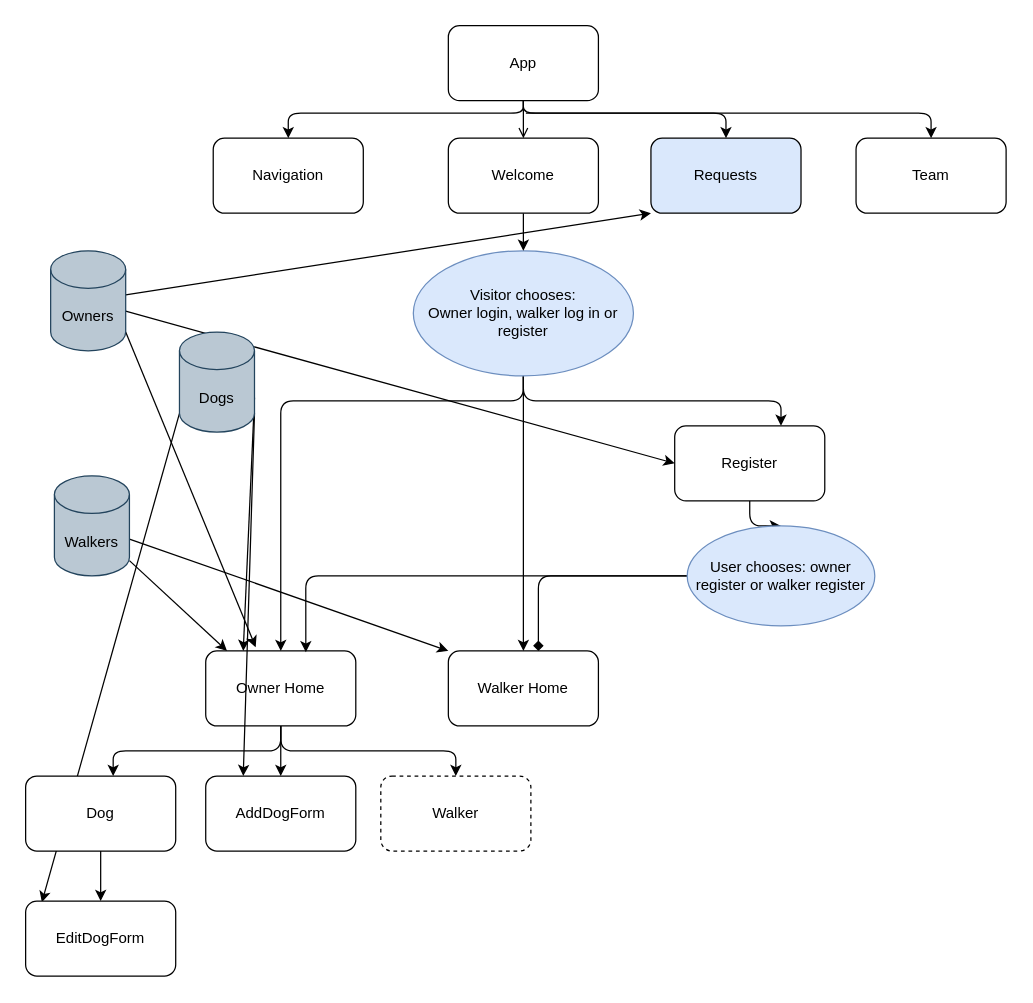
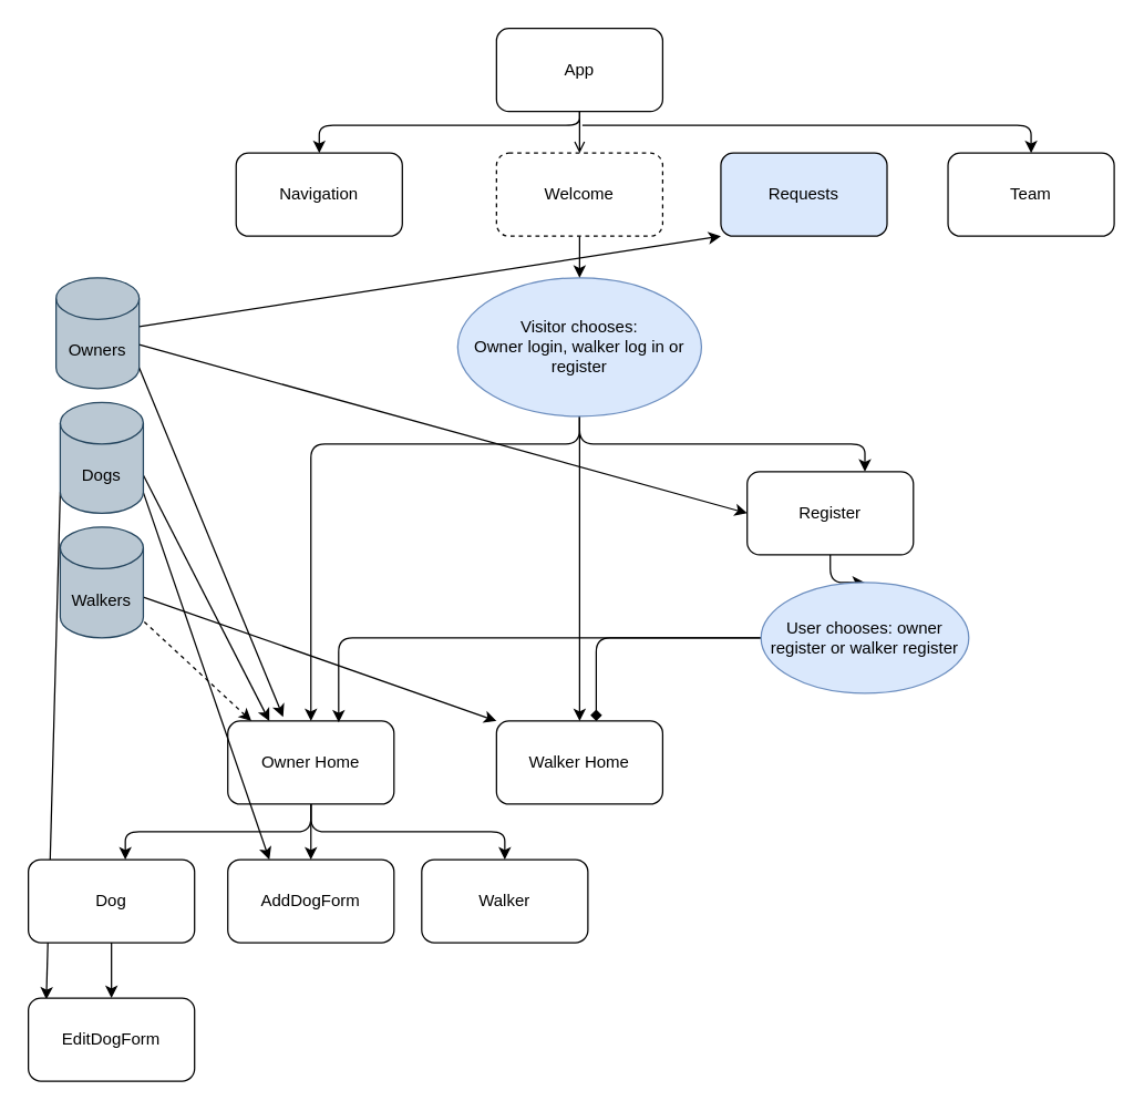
- <mxCell id="42" style="edgeStyle=orthogonalEdgeStyle;rounded=1;orthogonalLoop=1;jettySize=auto;html=1;entryX=0.5;entryY=1;entryDx=0;entryDy=0;startArrow=classic;startFill=1;endArrow=none;endFill=0;strokeColor=default;" edge="1" parent="1" source="43" target="4"><mxGeometry relative="1" as="geometry"><Array as="points"><mxPoint x="580" y="90" /><mxPoint x="418" y="90" /></Array></mxGeometry></mxCell>
- <mxCell id="18" value="Welcome" style="rounded=1;whiteSpace=wrap;html=1;" vertex="1" parent="1"><mxGeometry x="358" y="110" width="120" height="60" as="geometry" /></mxCell>
+ <mxCell id="18" value="Welcome" style="rounded=1;whiteSpace=wrap;html=1;dashed=1;" vertex="1" parent="1"><mxGeometry x="358" y="110" width="120" height="60" as="geometry" /></mxCell>
- <mxCell id="33" value="Dogs" style="shape=cylinder3;whiteSpace=wrap;html=1;boundedLbl=1;backgroundOutline=1;size=15;fillColor=#bac8d3;strokeColor=#23445d;" vertex="1" parent="1"><mxGeometry x="143" y="265" width="60" height="80" as="geometry" /></mxCell>
+ <mxCell id="33" value="Dogs" style="shape=cylinder3;whiteSpace=wrap;html=1;boundedLbl=1;backgroundOutline=1;size=15;fillColor=#bac8d3;strokeColor=#23445d;" vertex="1" parent="1"><mxGeometry x="43" y="290" width="60" height="80" as="geometry" /></mxCell>
- <mxCell id="28" style="edgeStyle=none;rounded=1;orthogonalLoop=1;jettySize=auto;html=1;startArrow=classic;startFill=1;endArrow=none;endFill=0;strokeColor=default;exitX=0.142;exitY=0;exitDx=0;exitDy=0;exitPerimeter=0;" edge="1" parent="1" source="10" target="29"><mxGeometry relative="1" as="geometry" /></mxCell>
+ <mxCell id="28" style="edgeStyle=none;rounded=1;orthogonalLoop=1;jettySize=auto;html=1;startArrow=classic;startFill=1;endArrow=none;endFill=0;strokeColor=default;exitX=0.142;exitY=0;exitDx=0;exitDy=0;exitPerimeter=0;dashed=1;" edge="1" parent="1" source="10" target="29"><mxGeometry relative="1" as="geometry" /></mxCell>
- <mxCell id="39" value="Walker" style="whiteSpace=wrap;html=1;rounded=1;dashed=1;" vertex="1" parent="1"><mxGeometry x="304" y="620" width="120" height="60" as="geometry" /></mxCell>
+ <mxCell id="39" value="Walker" style="whiteSpace=wrap;html=1;rounded=1;" vertex="1" parent="1"><mxGeometry x="304" y="620" width="120" height="60" as="geometry" /></mxCell>
